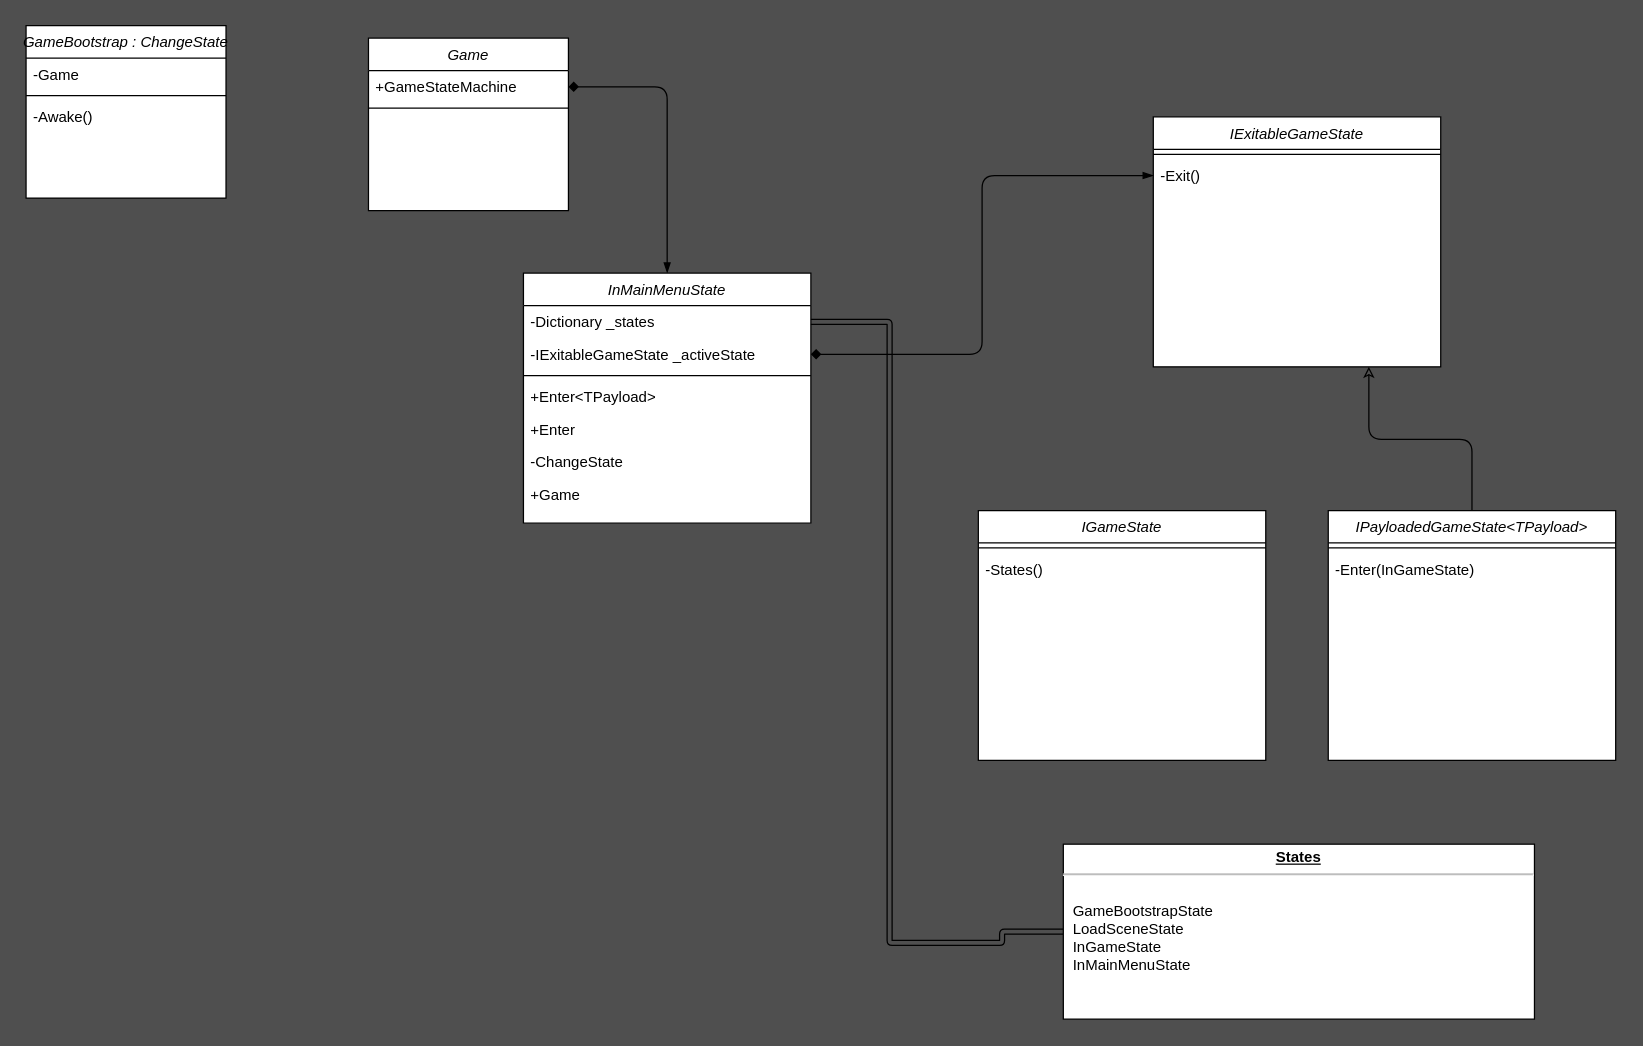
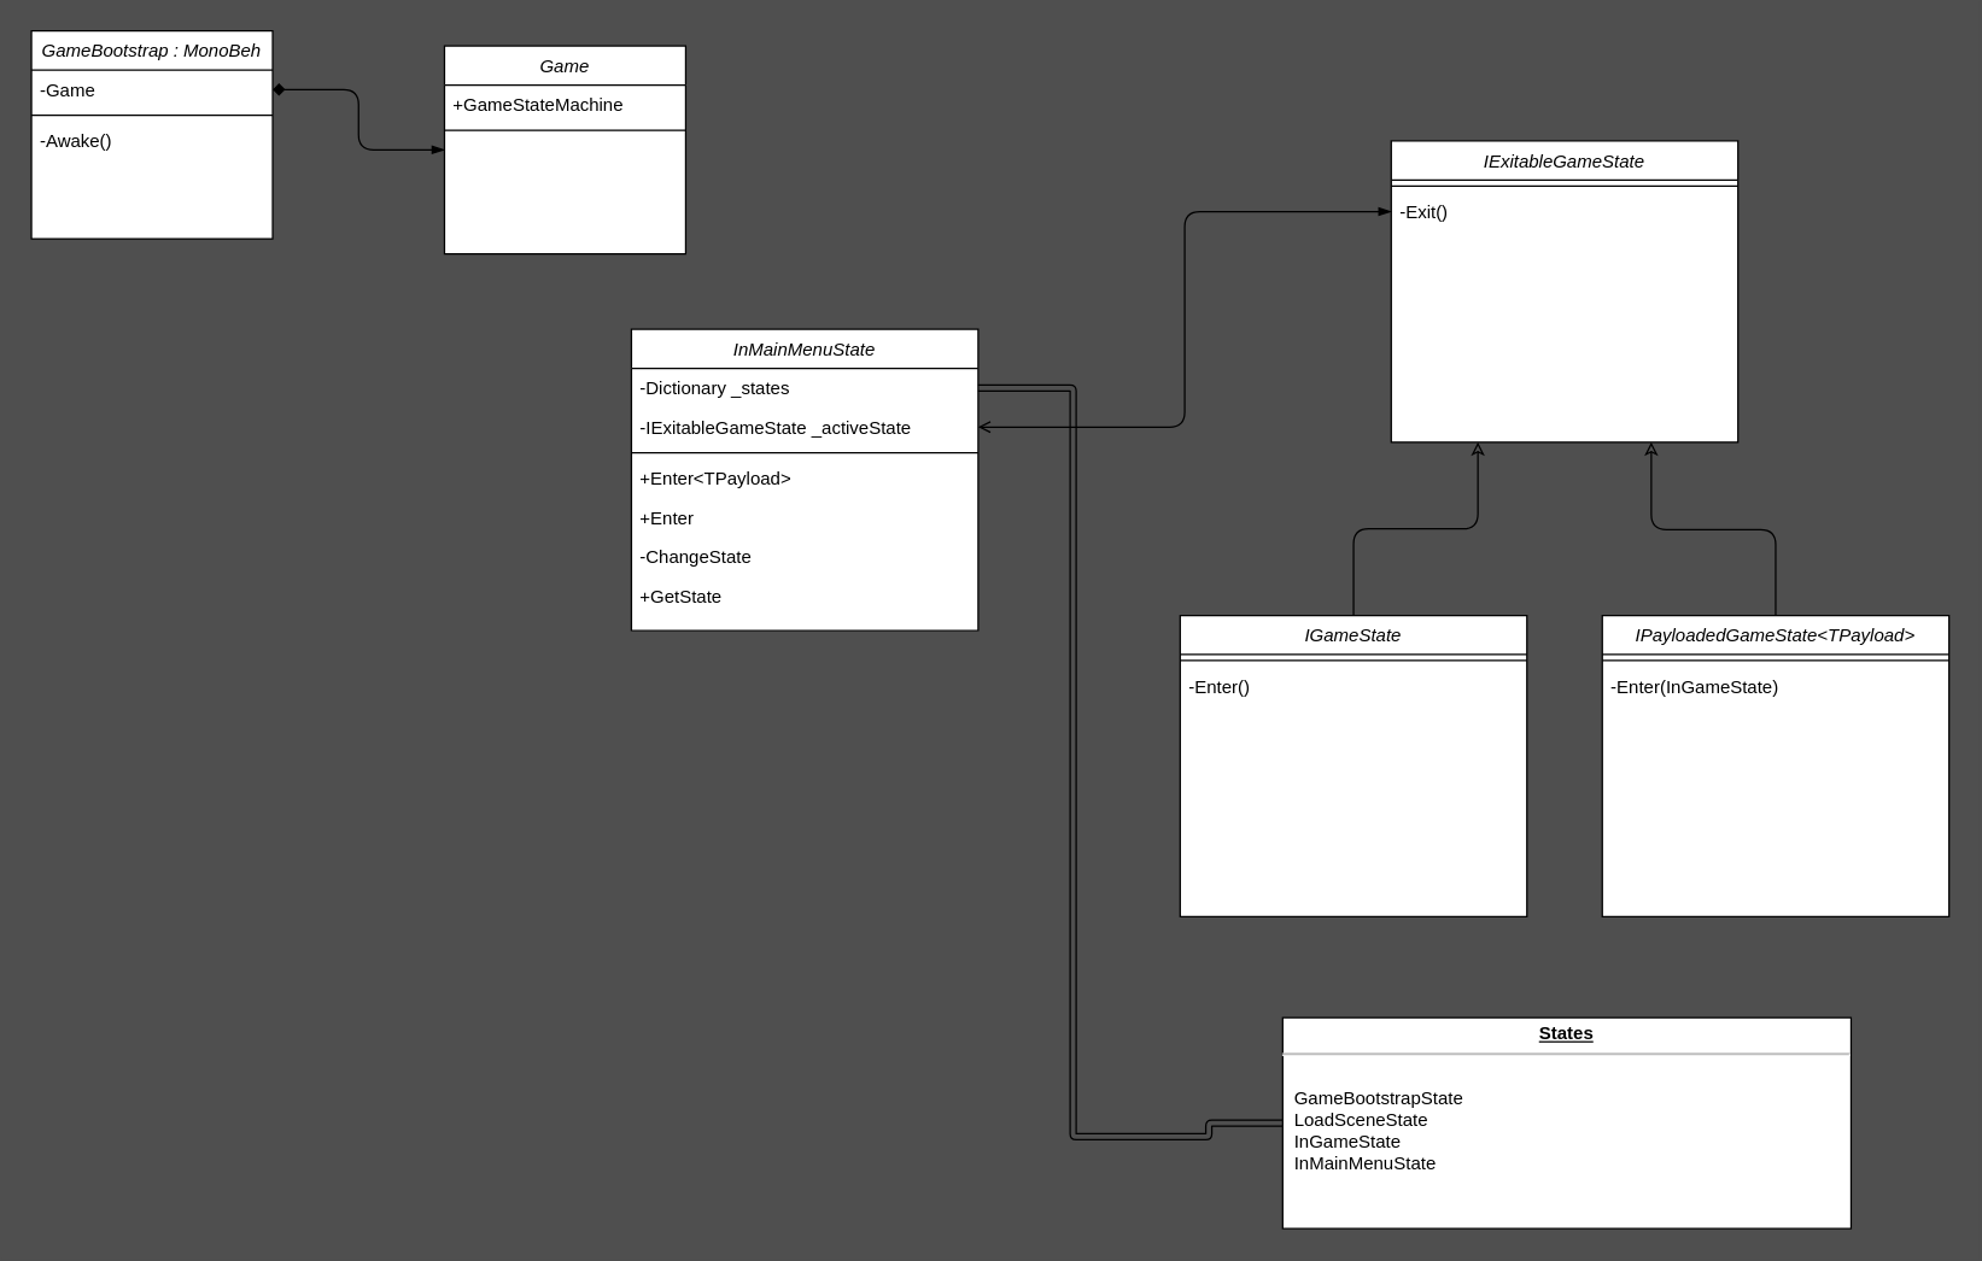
- <mxCell id="2" value="GameBootstrap : ChangeState" style="swimlane;fontStyle=2;align=center;verticalAlign=top;childLayout=stackLayout;horizontal=1;startSize=26;horizontalStack=0;resizeParent=1;resizeLast=0;collapsible=1;marginBottom=0;shadow=0;strokeWidth=1;labelBackgroundColor=none;swimlaneFillColor=#ffffff;" parent="1" vertex="1"><mxGeometry x="20" y="20" width="160" height="138" as="geometry"><mxRectangle x="230" y="140" width="160" height="26" as="alternateBounds" /></mxGeometry></mxCell>
+ <mxCell id="2" value="GameBootstrap : MonoBeh" style="swimlane;fontStyle=2;align=center;verticalAlign=top;childLayout=stackLayout;horizontal=1;startSize=26;horizontalStack=0;resizeParent=1;resizeLast=0;collapsible=1;marginBottom=0;shadow=0;strokeWidth=1;labelBackgroundColor=none;swimlaneFillColor=#ffffff;" parent="1" vertex="1"><mxGeometry x="20" y="20" width="160" height="138" as="geometry"><mxRectangle x="230" y="140" width="160" height="26" as="alternateBounds" /></mxGeometry></mxCell>
+ <mxCell id="9" style="edgeStyle=orthogonalEdgeStyle;orthogonalLoop=1;jettySize=auto;html=1;entryX=1;entryY=0.5;entryDx=0;entryDy=0;endArrow=diamond;endFill=1;startArrow=blockThin;startFill=1;exitX=0;exitY=0.5;exitDx=0;exitDy=0;" edge="1" parent="1" source="6" target="3"><mxGeometry relative="1" as="geometry"><mxPoint x="390" y="89" as="sourcePoint" /><Array as="points" /></mxGeometry></mxCell>
- <mxCell id="10" style="edgeStyle=orthogonalEdgeStyle;rounded=1;orthogonalLoop=1;jettySize=auto;html=1;entryX=1;entryY=0.5;entryDx=0;entryDy=0;startArrow=blockThin;startFill=1;endArrow=diamond;endFill=1;" edge="1" parent="1" source="11" target="7"><mxGeometry relative="1" as="geometry" /></mxCell>
- <mxCell id="30" style="edgeStyle=orthogonalEdgeStyle;rounded=1;orthogonalLoop=1;jettySize=auto;html=1;entryX=1;entryY=0.5;entryDx=0;entryDy=0;startArrow=blockThin;startFill=1;endArrow=diamond;endFill=1;" edge="1" parent="1" source="23" target="13"><mxGeometry relative="1" as="geometry"><mxPoint x="770" y="276" as="targetPoint" /></mxGeometry></mxCell>
+ <mxCell id="30" style="edgeStyle=orthogonalEdgeStyle;rounded=1;orthogonalLoop=1;jettySize=auto;html=1;entryX=1;entryY=0.5;entryDx=0;entryDy=0;startArrow=blockThin;startFill=1;endArrow=open;endFill=1;" edge="1" parent="1" source="23" target="13"><mxGeometry relative="1" as="geometry"><mxPoint x="770" y="276" as="targetPoint" /></mxGeometry></mxCell>
+ <mxCell id="19" style="edgeStyle=orthogonalEdgeStyle;rounded=1;orthogonalLoop=1;jettySize=auto;html=1;entryX=0.5;entryY=0;entryDx=0;entryDy=0;startArrow=classic;startFill=0;endArrow=none;endFill=0;exitX=0.25;exitY=1;exitDx=0;exitDy=0;" edge="1" parent="1" source="21" target="24"><mxGeometry relative="1" as="geometry" /></mxCell>
- <mxCell id="18" value="+Game" style="text;align=left;verticalAlign=top;spacingLeft=4;spacingRight=4;overflow=hidden;rotatable=0;points=[[0,0.5],[1,0.5]];portConstraint=eastwest;" vertex="1" parent="11"><mxGeometry y="164" width="230" height="26" as="geometry" /></mxCell>
+ <mxCell id="18" value="+GetState" style="text;align=left;verticalAlign=top;spacingLeft=4;spacingRight=4;overflow=hidden;rotatable=0;points=[[0,0.5],[1,0.5]];portConstraint=eastwest;" vertex="1" parent="11"><mxGeometry y="164" width="230" height="26" as="geometry" /></mxCell>
- <mxCell id="26" value="-States()" style="text;align=left;verticalAlign=top;spacingLeft=4;spacingRight=4;overflow=hidden;rotatable=0;points=[[0,0.5],[1,0.5]];portConstraint=eastwest;" vertex="1" parent="24"><mxGeometry y="34" width="230" height="26" as="geometry" /></mxCell>
+ <mxCell id="26" value="-Enter()" style="text;align=left;verticalAlign=top;spacingLeft=4;spacingRight=4;overflow=hidden;rotatable=0;points=[[0,0.5],[1,0.5]];portConstraint=eastwest;" vertex="1" parent="24"><mxGeometry y="34" width="230" height="26" as="geometry" /></mxCell>
